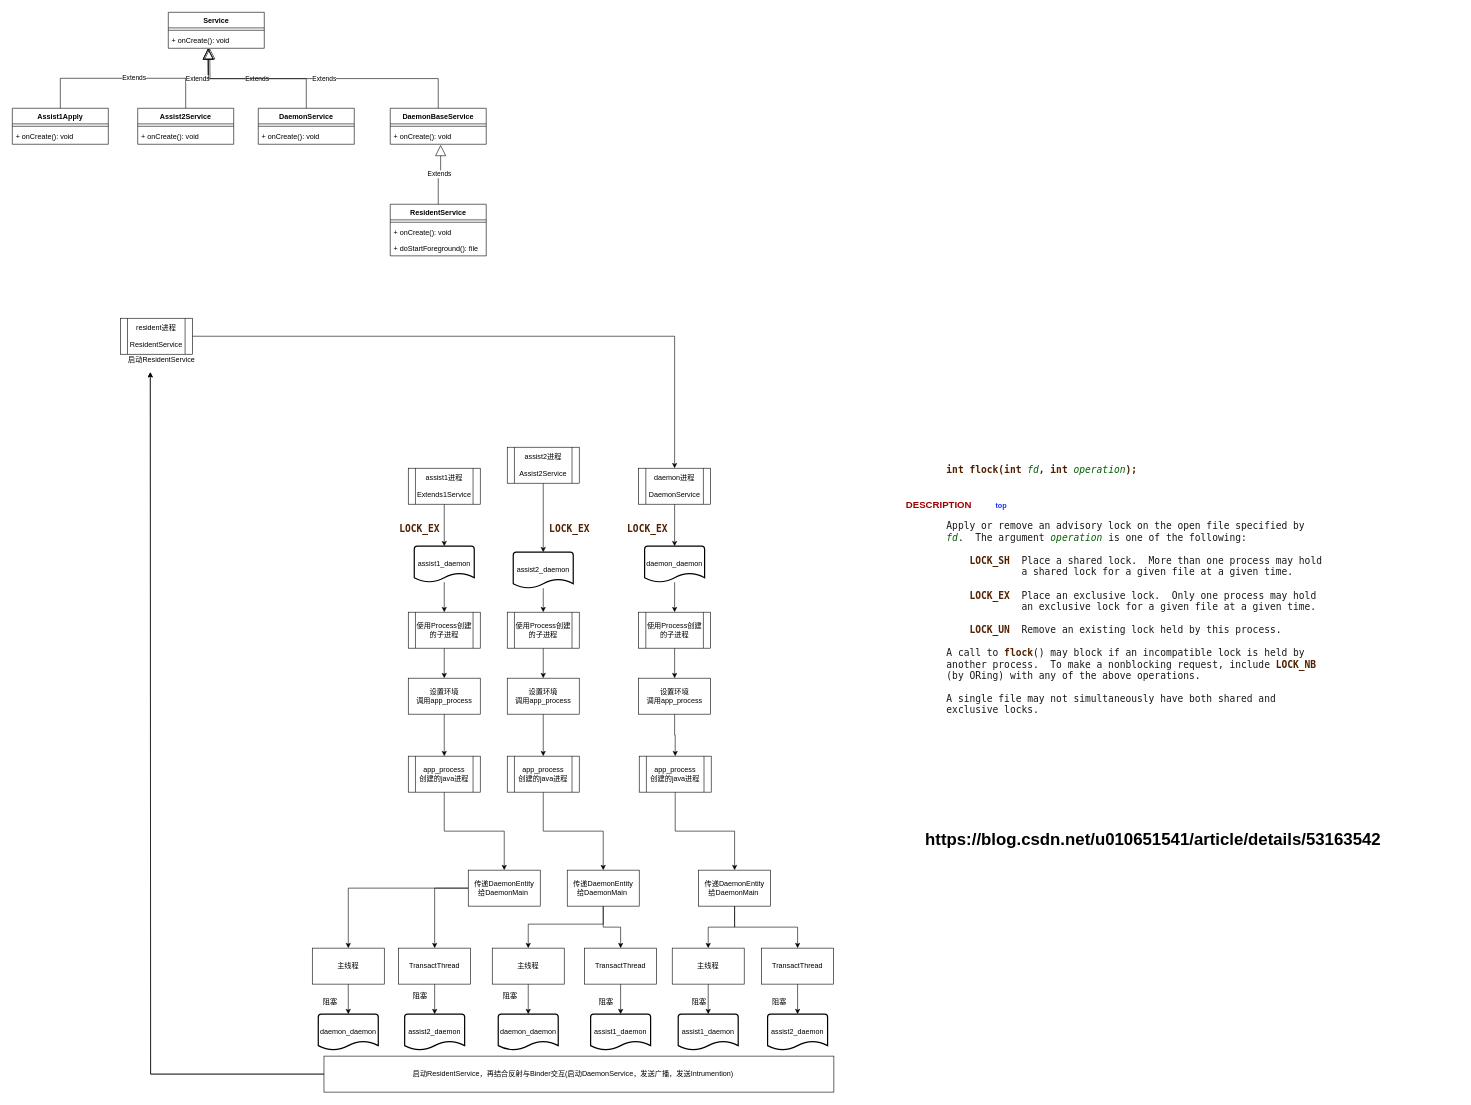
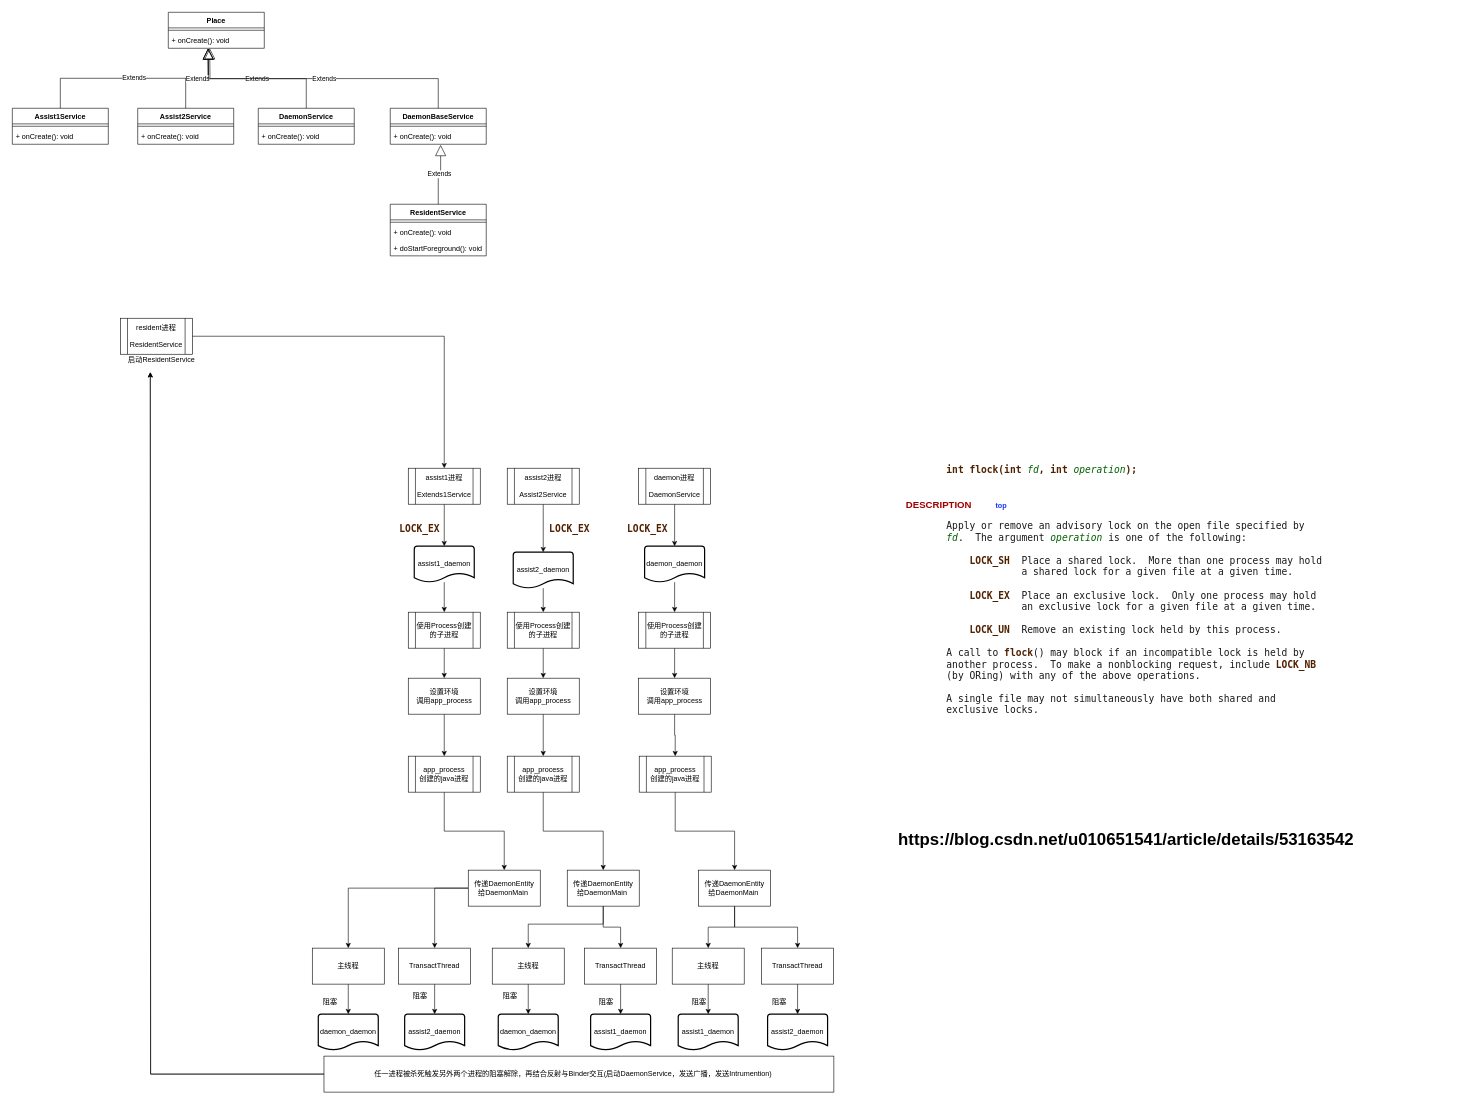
- <mxCell id="26" value="Service" style="swimlane;fontStyle=1;align=center;verticalAlign=top;childLayout=stackLayout;horizontal=1;startSize=26;horizontalStack=0;resizeParent=1;resizeParentMax=0;resizeLast=0;collapsible=1;marginBottom=0;" parent="1" vertex="1"><mxGeometry x="280" y="20" width="160" height="60" as="geometry" /></mxCell>
+ <mxCell id="26" value="Place" style="swimlane;fontStyle=1;align=center;verticalAlign=top;childLayout=stackLayout;horizontal=1;startSize=26;horizontalStack=0;resizeParent=1;resizeParentMax=0;resizeLast=0;collapsible=1;marginBottom=0;" parent="1" vertex="1"><mxGeometry x="280" y="20" width="160" height="60" as="geometry" /></mxCell>
- <mxCell id="35" value="Assist1Apply" style="swimlane;fontStyle=1;align=center;verticalAlign=top;childLayout=stackLayout;horizontal=1;startSize=26;horizontalStack=0;resizeParent=1;resizeParentMax=0;resizeLast=0;collapsible=1;marginBottom=0;" parent="1" vertex="1"><mxGeometry x="20" y="180" width="160" height="60" as="geometry" /></mxCell>
+ <mxCell id="35" value="Assist1Service" style="swimlane;fontStyle=1;align=center;verticalAlign=top;childLayout=stackLayout;horizontal=1;startSize=26;horizontalStack=0;resizeParent=1;resizeParentMax=0;resizeLast=0;collapsible=1;marginBottom=0;" parent="1" vertex="1"><mxGeometry x="20" y="180" width="160" height="60" as="geometry" /></mxCell>
- <mxCell id="15" value="+ doStartForeground(): file" style="text;strokeColor=none;fillColor=none;align=left;verticalAlign=top;spacingLeft=4;spacingRight=4;overflow=hidden;rotatable=0;points=[[0,0.5],[1,0.5]];portConstraint=eastwest;" parent="12" vertex="1"><mxGeometry y="60" width="160" height="26" as="geometry" /></mxCell>
+ <mxCell id="15" value="+ doStartForeground(): void" style="text;strokeColor=none;fillColor=none;align=left;verticalAlign=top;spacingLeft=4;spacingRight=4;overflow=hidden;rotatable=0;points=[[0,0.5],[1,0.5]];portConstraint=eastwest;" parent="12" vertex="1"><mxGeometry y="60" width="160" height="26" as="geometry" /></mxCell>
- <mxCell id="7" style="edgeStyle=orthogonalEdgeStyle;rounded=0;orthogonalLoop=1;jettySize=auto;html=1;" parent="1" source="8" target="10" edge="1"><mxGeometry relative="1" as="geometry" /></mxCell>
+ <mxCell id="7" style="edgeStyle=orthogonalEdgeStyle;rounded=0;orthogonalLoop=1;jettySize=auto;html=1;entryX=0.5;entryY=0;entryDx=0;entryDy=0;" parent="1" source="8" target="4" edge="1"><mxGeometry relative="1" as="geometry" /></mxCell>
- <mxCell id="6" value="assist2进程&lt;br&gt;&lt;br&gt;Assist2Service" style="shape=process;whiteSpace=wrap;html=1;backgroundOutline=1;" parent="1" vertex="1"><mxGeometry x="845" y="745" width="120" height="60" as="geometry" /></mxCell>
+ <mxCell id="6" value="assist2进程&lt;br&gt;&lt;br&gt;Assist2Service" style="shape=process;whiteSpace=wrap;html=1;backgroundOutline=1;" parent="1" vertex="1"><mxGeometry x="845" y="780" width="120" height="60" as="geometry" /></mxCell>
- <mxCell id="100" value="&lt;font style=&quot;font-size: 28px&quot;&gt;&lt;b&gt;https://blog.csdn.net/u010651541/article/details/53163542&lt;/b&gt;&lt;/font&gt;" style="text;whiteSpace=wrap;html=1;" vertex="1" parent="1"><mxGeometry x="1540" y="1375" width="890" height="30" as="geometry" /></mxCell>
+ <mxCell id="100" value="&lt;font style=&quot;font-size: 28px&quot;&gt;&lt;b&gt;https://blog.csdn.net/u010651541/article/details/53163542&lt;/b&gt;&lt;/font&gt;" style="text;whiteSpace=wrap;html=1;" vertex="1" parent="1"><mxGeometry x="1495" y="1375" width="890" height="30" as="geometry" /></mxCell>
- <mxCell id="88" value="启动ResidentService，再结合反射与Binder交互(启动DaemonService，发送广播，发送Intrumention)" style="text;html=1;strokeColor=none;fillColor=none;align=center;verticalAlign=middle;whiteSpace=wrap;rounded=0;" parent="1" vertex="1"><mxGeometry x="539.5" y="1770" width="830" height="40" as="geometry" /></mxCell>
+ <mxCell id="88" value="任一进程被杀死触发另外两个进程的阻塞解除，再结合反射与Binder交互(启动DaemonService，发送广播，发送Intrumention)" style="text;html=1;strokeColor=none;fillColor=none;align=center;verticalAlign=middle;whiteSpace=wrap;rounded=0;" parent="1" vertex="1"><mxGeometry x="539.5" y="1770" width="830" height="40" as="geometry" /></mxCell>
